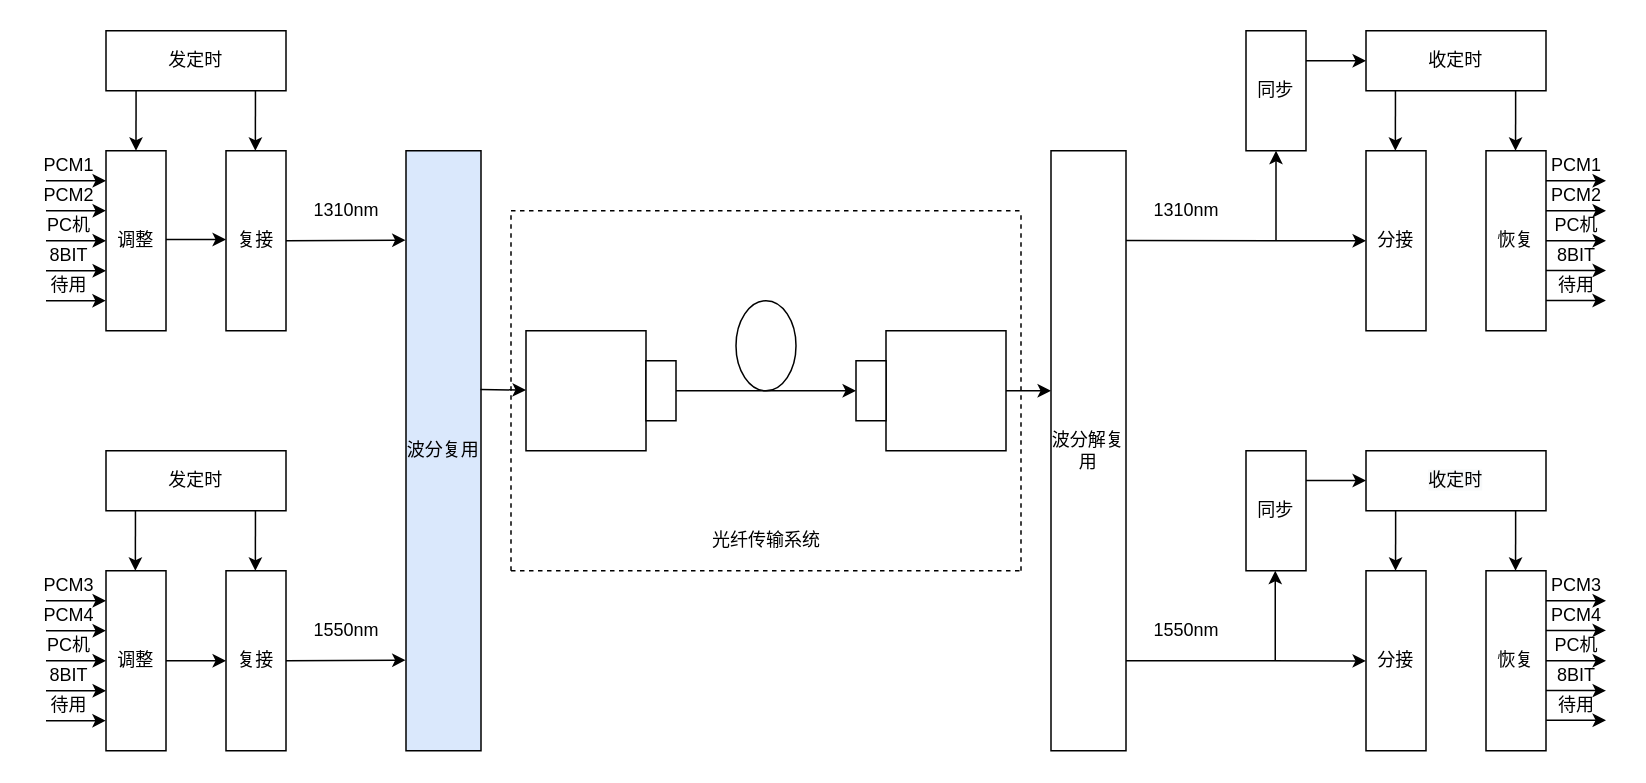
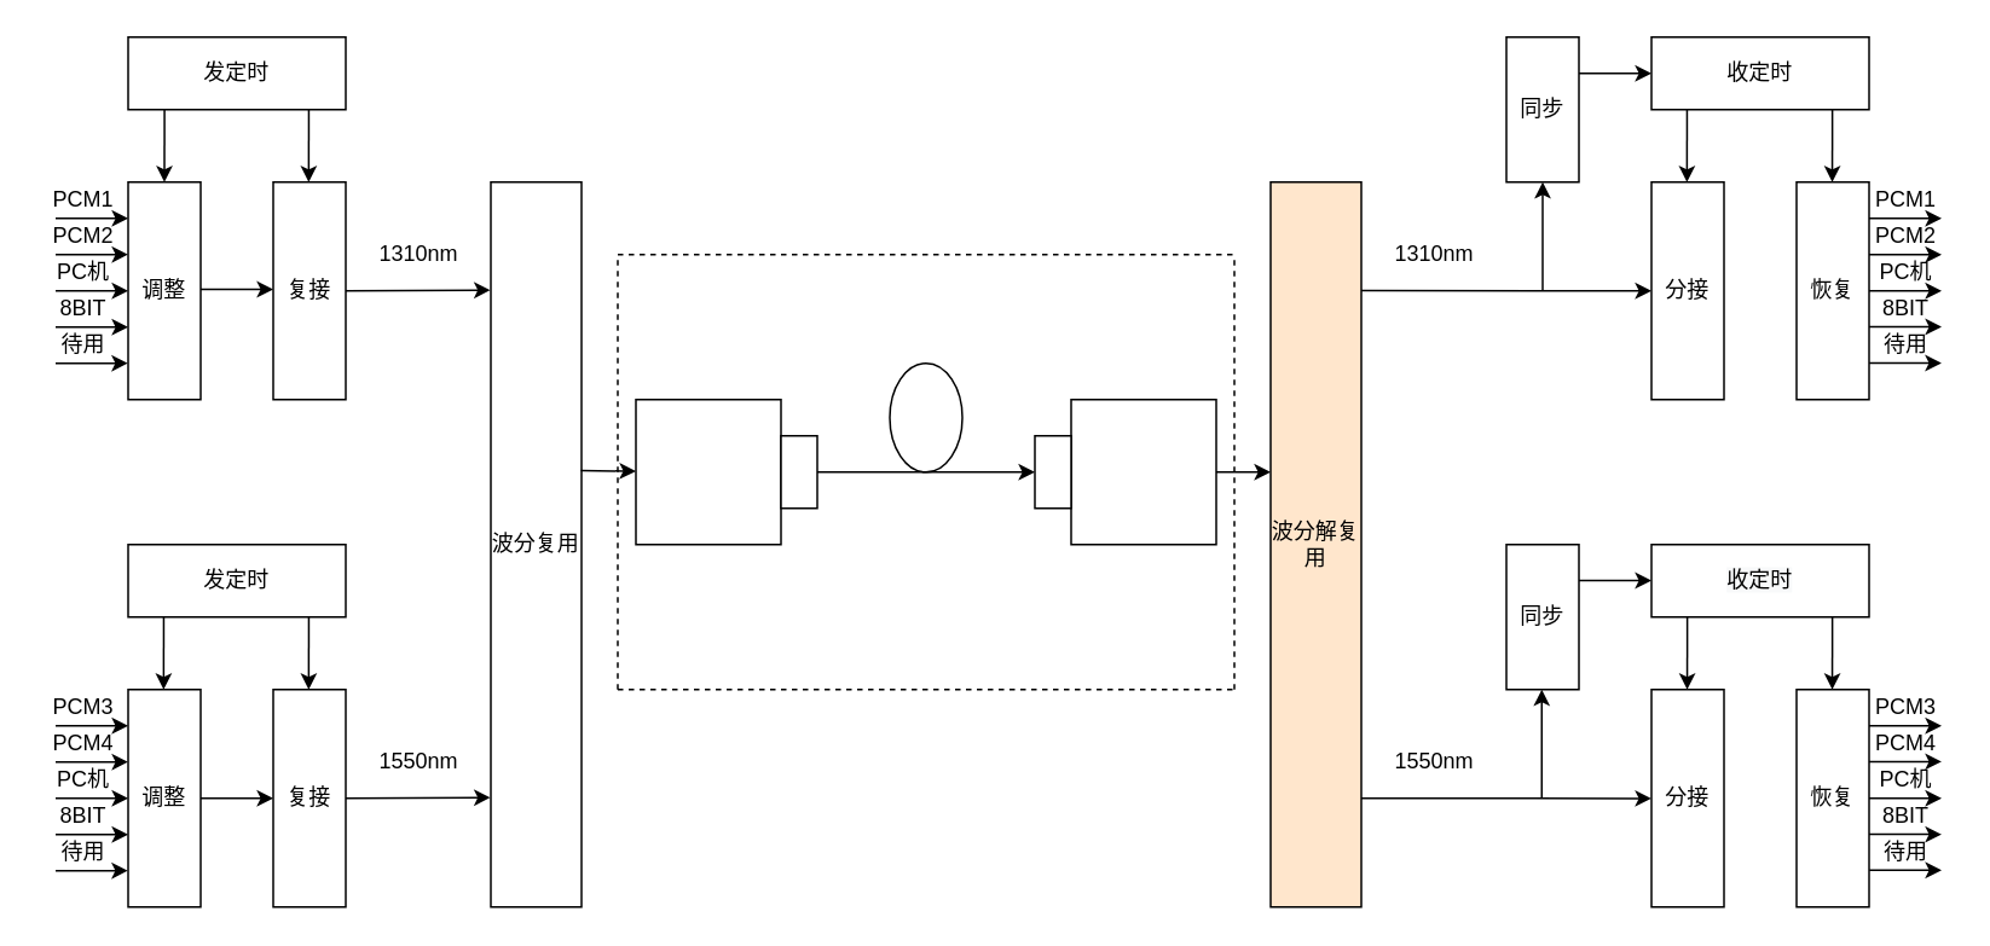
- <mxCell id="20" value="波分复用" style="rounded=0;whiteSpace=wrap;html=1;fillColor=#dae8fc;" vertex="1" parent="1"><mxGeometry x="270" y="100" width="50" height="400" as="geometry" /></mxCell>
+ <mxCell id="20" value="波分复用" style="rounded=0;whiteSpace=wrap;html=1;" vertex="1" parent="1"><mxGeometry x="270" y="100" width="50" height="400" as="geometry" /></mxCell>
- <mxCell id="21" value="波分解复用" style="rounded=0;whiteSpace=wrap;html=1;" vertex="1" parent="1"><mxGeometry x="700" y="100" width="50" height="400" as="geometry" /></mxCell>
+ <mxCell id="21" value="波分解复用" style="rounded=0;whiteSpace=wrap;html=1;fillColor=#ffe6cc;" vertex="1" parent="1"><mxGeometry x="700" y="100" width="50" height="400" as="geometry" /></mxCell>
- <mxCell id="92" value="光纤传输系统" style="text;html=1;align=center;verticalAlign=middle;resizable=0;points=[];autosize=1;" vertex="1" parent="1"><mxGeometry x="465" y="350" width="90" height="20" as="geometry" /></mxCell>
